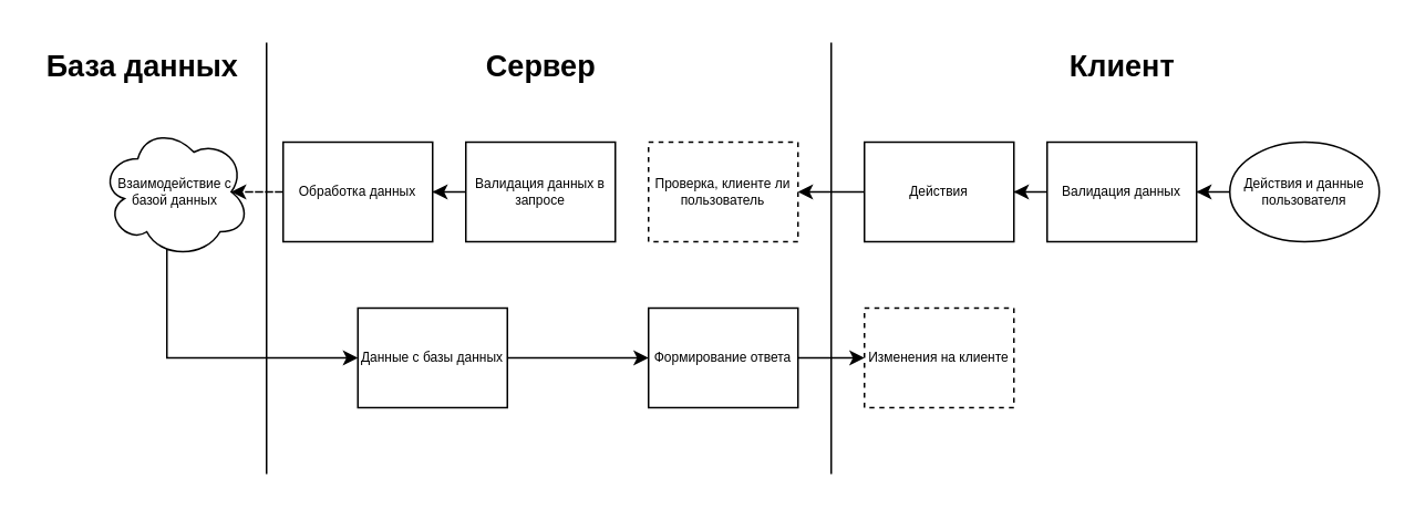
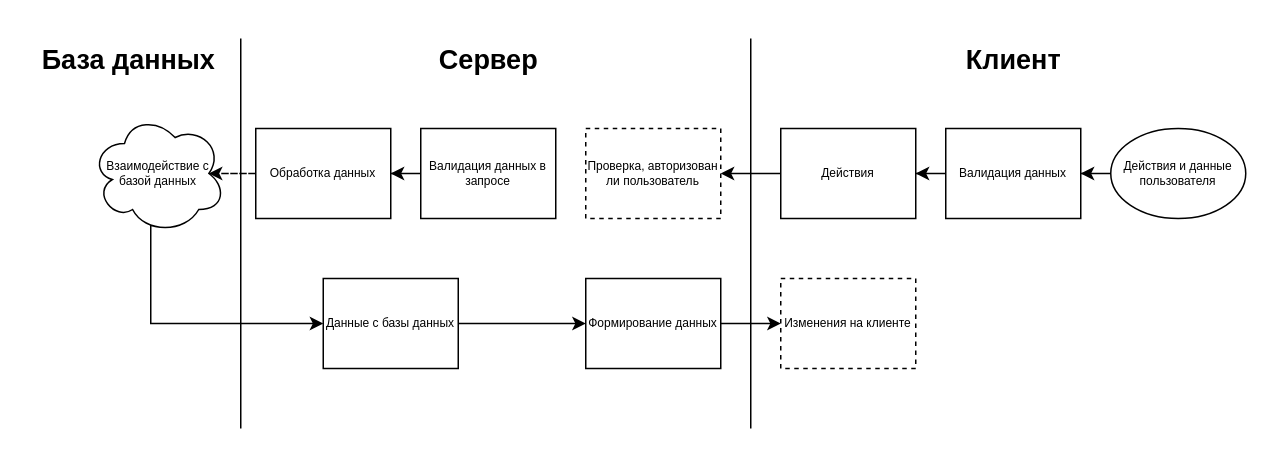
- <mxCell id="13" value="Проверка, клиенте ли пользователь" style="rounded=0;whiteSpace=wrap;html=1;dashed=1;fontSize=8;" vertex="1" parent="1"><mxGeometry x="390" y="85" width="90" height="60" as="geometry" /></mxCell>
+ <mxCell id="13" value="Проверка, авторизован ли пользователь" style="rounded=0;whiteSpace=wrap;html=1;dashed=1;fontSize=8;" vertex="1" parent="1"><mxGeometry x="390" y="85" width="90" height="60" as="geometry" /></mxCell>
- <mxCell id="21" value="Формирование ответа" style="rounded=0;whiteSpace=wrap;html=1;fontSize=8;" vertex="1" parent="1"><mxGeometry x="390" y="185" width="90" height="60" as="geometry" /></mxCell>
+ <mxCell id="21" value="Формирование данных" style="rounded=0;whiteSpace=wrap;html=1;fontSize=8;" vertex="1" parent="1"><mxGeometry x="390" y="185" width="90" height="60" as="geometry" /></mxCell>
